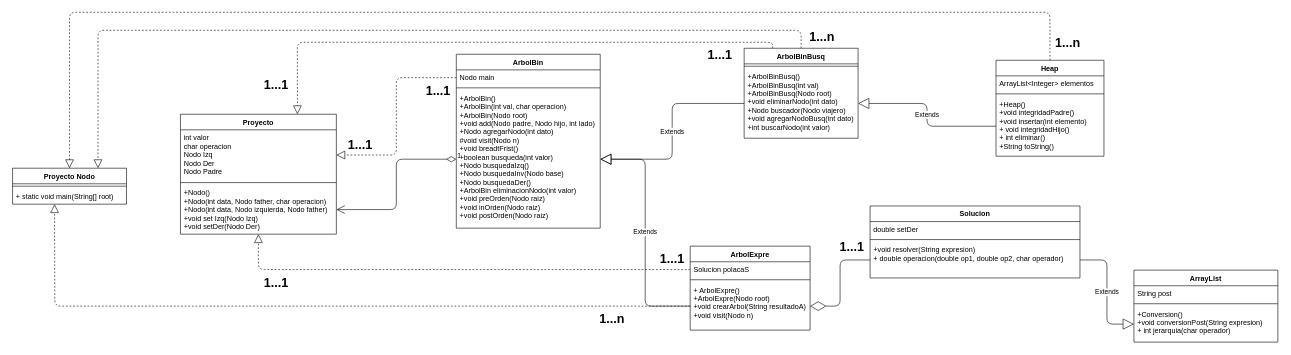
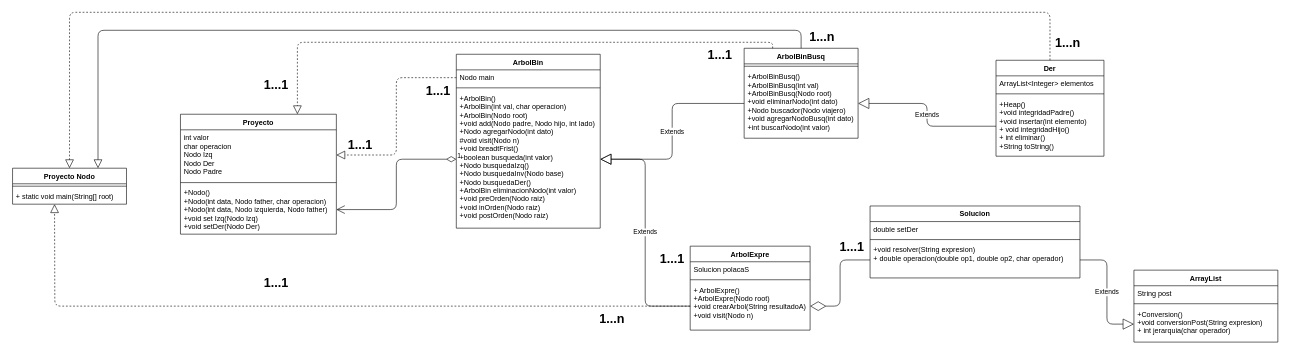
- <mxCell id="49" value="" style="endArrow=block;dashed=1;endFill=0;endSize=12;html=1;edgeStyle=orthogonalEdgeStyle;exitX=0.5;exitY=0;exitDx=0;exitDy=0;entryX=0.75;entryY=0;entryDx=0;entryDy=0;" edge="1" parent="1" source="9" target="6"><mxGeometry width="160" relative="1" as="geometry"><mxPoint x="1760" y="110" as="sourcePoint" /><mxPoint x="210" y="280" as="targetPoint" /><Array as="points"><mxPoint x="1335" y="50" /><mxPoint x="163" y="50" /></Array></mxGeometry></mxCell>
+ <mxCell id="49" value="" style="endArrow=block;dashed=0;endFill=0;endSize=12;html=1;edgeStyle=orthogonalEdgeStyle;exitX=0.5;exitY=0;exitDx=0;exitDy=0;entryX=0.75;entryY=0;entryDx=0;entryDy=0;" edge="1" parent="1" source="9" target="6"><mxGeometry width="160" relative="1" as="geometry"><mxPoint x="1760" y="110" as="sourcePoint" /><mxPoint x="210" y="280" as="targetPoint" /><Array as="points"><mxPoint x="1335" y="50" /><mxPoint x="163" y="50" /></Array></mxGeometry></mxCell>
- <mxCell id="24" value="Heap" style="swimlane;fontStyle=1;align=center;verticalAlign=top;childLayout=stackLayout;horizontal=1;startSize=26;horizontalStack=0;resizeParent=1;resizeParentMax=0;resizeLast=0;collapsible=1;marginBottom=0;" vertex="1" parent="1"><mxGeometry x="1660" y="100" width="180" height="160" as="geometry" /></mxCell>
+ <mxCell id="24" value="Der" style="swimlane;fontStyle=1;align=center;verticalAlign=top;childLayout=stackLayout;horizontal=1;startSize=26;horizontalStack=0;resizeParent=1;resizeParentMax=0;resizeLast=0;collapsible=1;marginBottom=0;" vertex="1" parent="1"><mxGeometry x="1660" y="100" width="180" height="160" as="geometry" /></mxCell>
- <mxCell id="37" value="" style="endArrow=block;dashed=1;endFill=0;endSize=12;html=1;exitX=0;exitY=0.5;exitDx=0;exitDy=0;entryX=0.5;entryY=1;entryDx=0;entryDy=0;edgeStyle=orthogonalEdgeStyle;" edge="1" parent="1" source="13" target="2"><mxGeometry width="160" relative="1" as="geometry"><mxPoint x="880" y="500" as="sourcePoint" /><mxPoint x="680" y="629" as="targetPoint" /></mxGeometry></mxCell>
